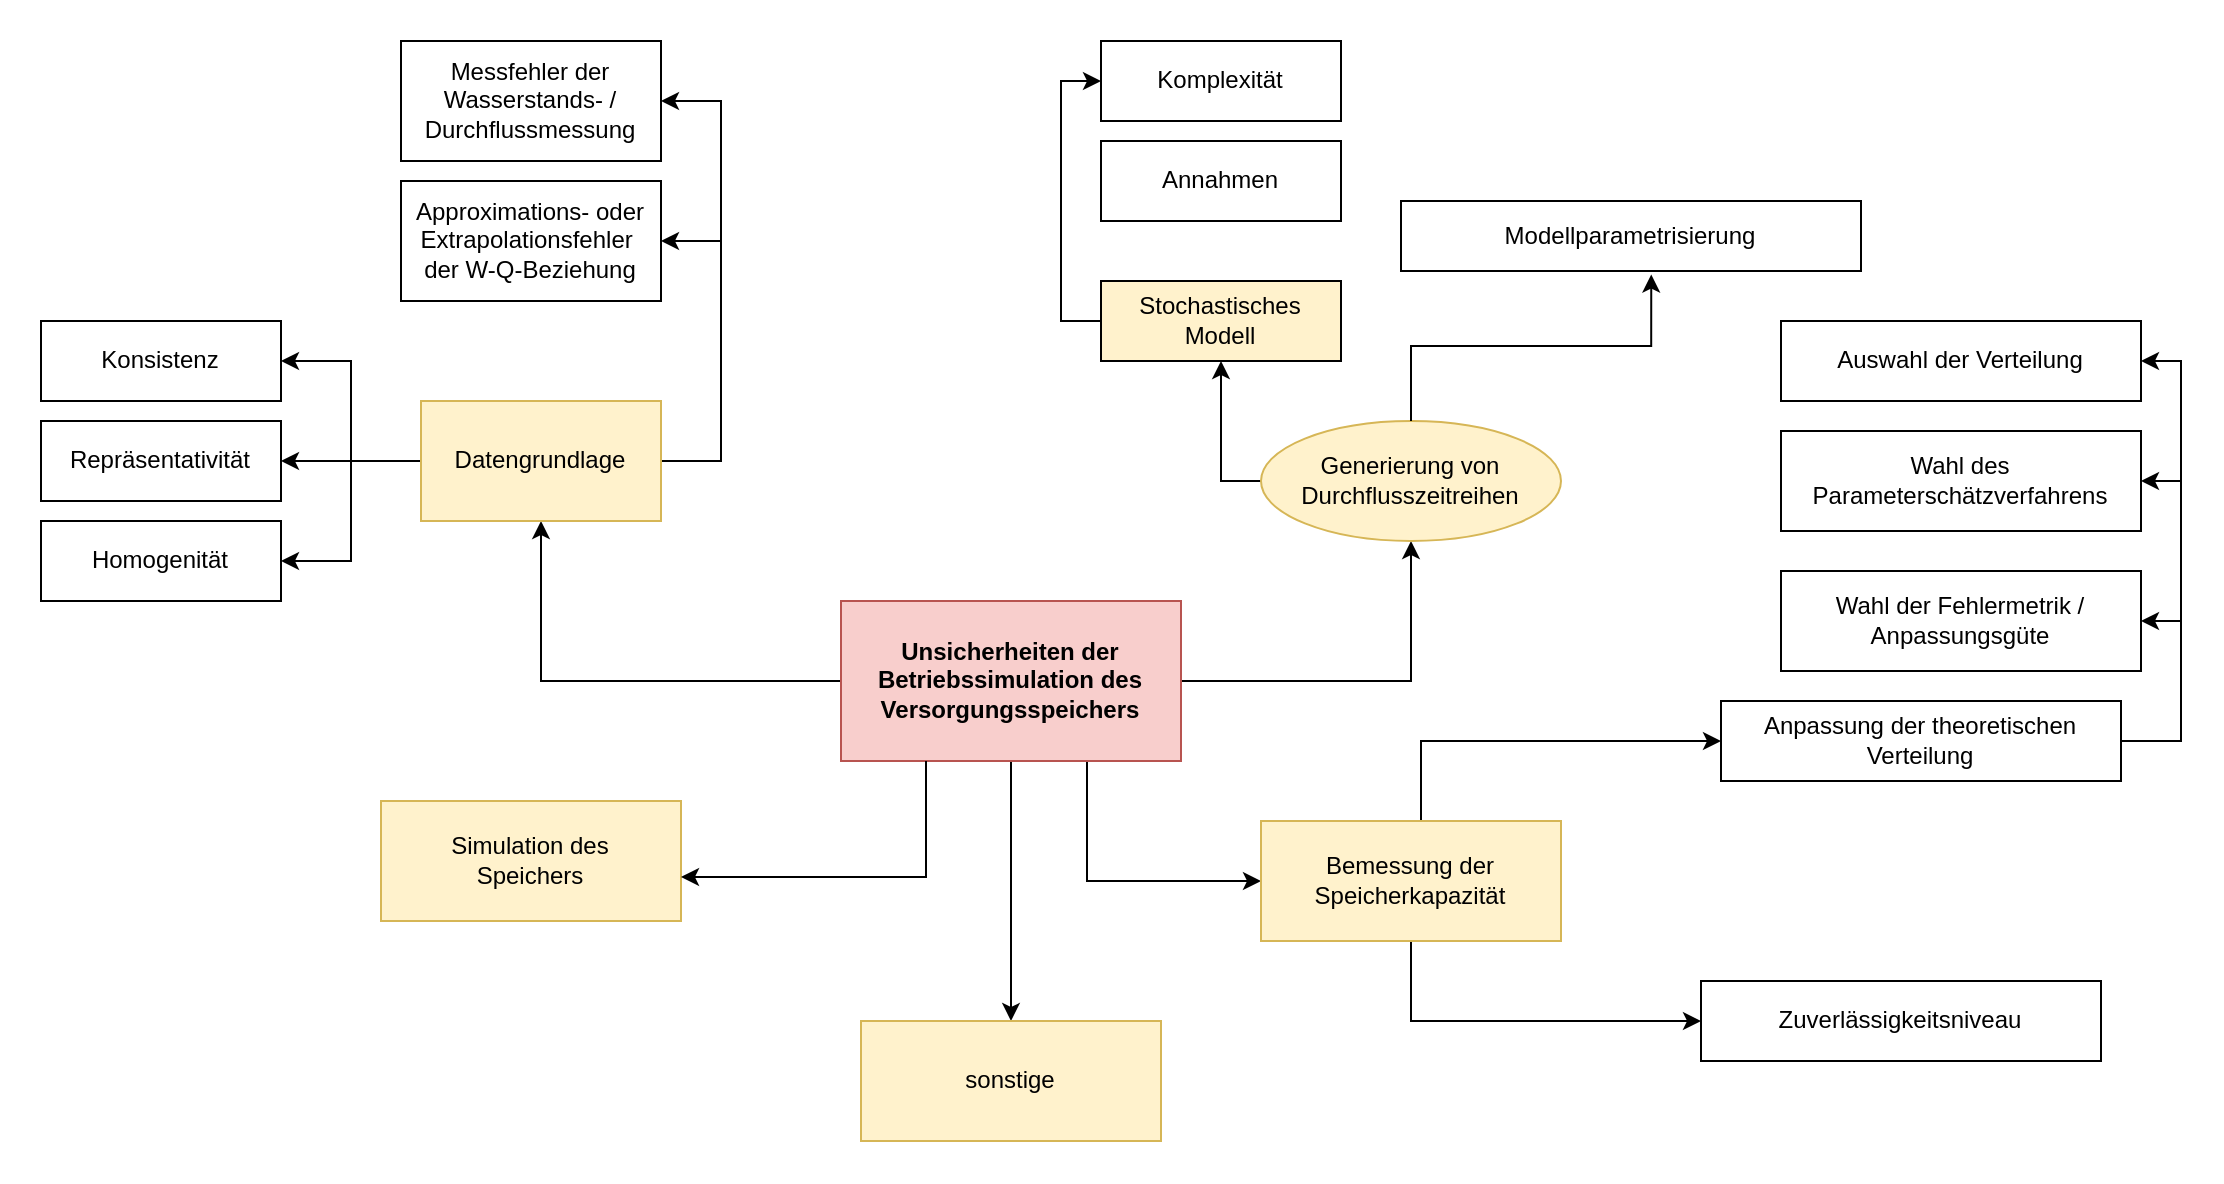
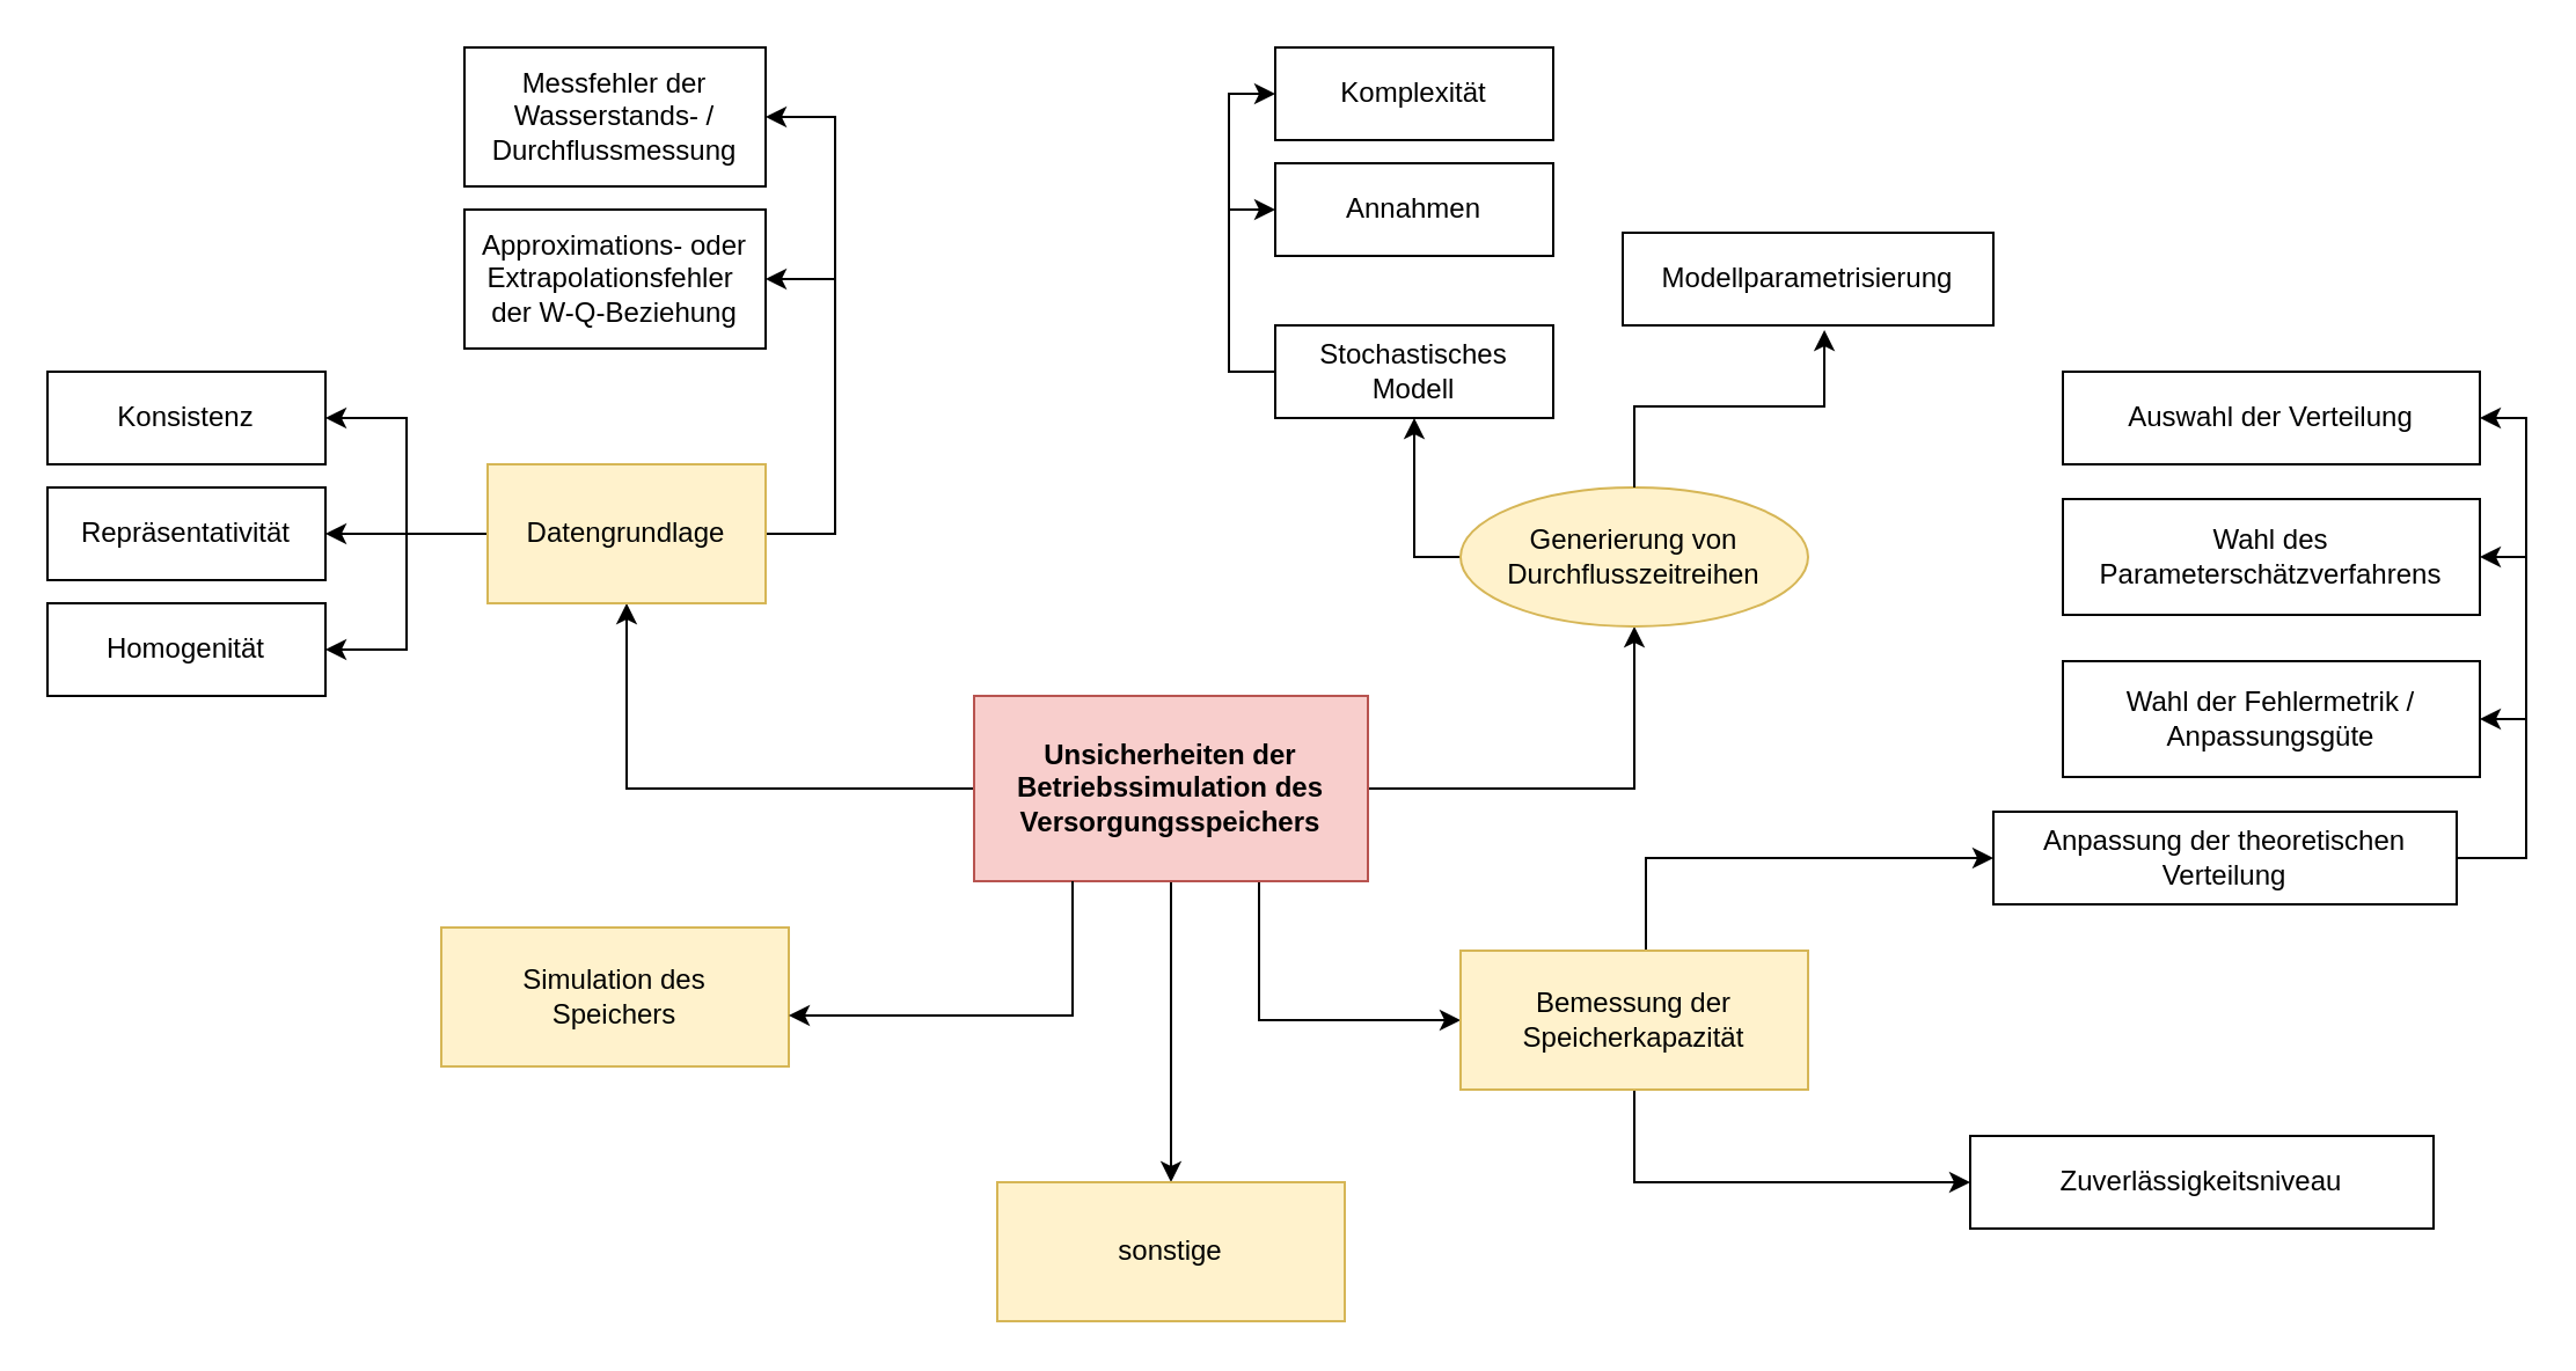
+ <mxCell id="20" style="edgeStyle=orthogonalEdgeStyle;rounded=0;orthogonalLoop=1;jettySize=auto;html=1;entryX=0;entryY=0.5;entryDx=0;entryDy=0;" edge="1" parent="1" source="21" target="24"><mxGeometry relative="1" as="geometry"><Array as="points"><mxPoint x="530" y="160" /><mxPoint x="530" y="90" /></Array></mxGeometry></mxCell>
- <mxCell id="22" value="Modellparametrisierung" style="rounded=0;whiteSpace=wrap;html=1;" vertex="1" parent="1"><mxGeometry x="700" y="100" width="230" height="35" as="geometry" /></mxCell>
+ <mxCell id="22" value="Modellparametrisierung" style="rounded=0;whiteSpace=wrap;html=1;" vertex="1" parent="1"><mxGeometry x="700" y="100" width="160" height="40" as="geometry" /></mxCell>
- <mxCell id="21" value="Stochastisches Modell" style="rounded=0;whiteSpace=wrap;html=1;fillColor=#fff2cc;" vertex="1" parent="1"><mxGeometry x="550" y="140" width="120" height="40" as="geometry" /></mxCell>
+ <mxCell id="21" value="Stochastisches Modell" style="rounded=0;whiteSpace=wrap;html=1;" vertex="1" parent="1"><mxGeometry x="550" y="140" width="120" height="40" as="geometry" /></mxCell>
